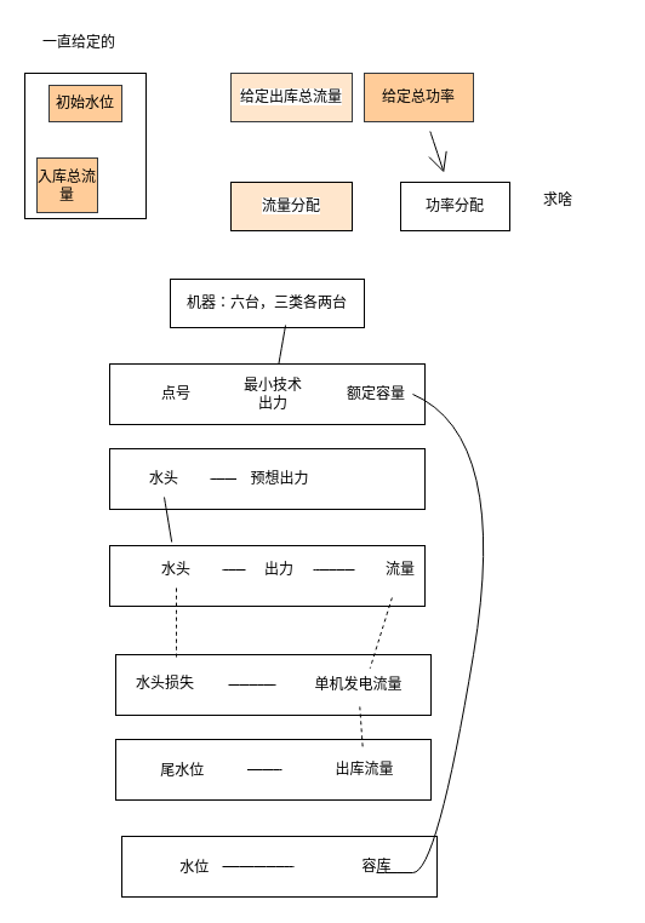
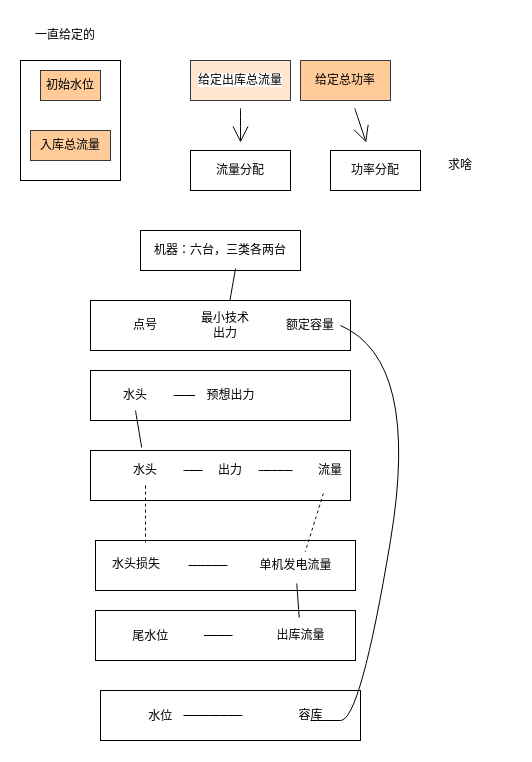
+ <mxCell id="7" value="" style="edgeStyle=none;curved=1;rounded=0;orthogonalLoop=1;jettySize=auto;html=1;endArrow=open;startSize=14;endSize=14;sourcePerimeterSpacing=8;targetPerimeterSpacing=8;" edge="1" parent="1" source="8" target="16"><mxGeometry relative="1" as="geometry" /></mxCell>
- <mxCell id="12" value="入库总流量" style="text;strokeColor=#36393d;fillColor=#ffcc99;html=1;align=center;verticalAlign=middle;whiteSpace=wrap;rounded=0;hachureGap=4;" vertex="1" parent="1"><mxGeometry x="30" y="130" width="50" height="45" as="geometry" /></mxCell>
+ <mxCell id="12" value="入库总流量" style="text;strokeColor=#36393d;fillColor=#ffcc99;html=1;align=center;verticalAlign=middle;whiteSpace=wrap;rounded=0;hachureGap=4;" vertex="1" parent="1"><mxGeometry x="30" y="130" width="80" height="30" as="geometry" /></mxCell>
- <mxCell id="16" value="&lt;span style=&quot;color: rgb(0 , 0 , 0) ; font-family: &amp;#34;helvetica&amp;#34; ; font-size: 12px ; font-style: normal ; font-weight: 400 ; letter-spacing: normal ; text-align: center ; text-indent: 0px ; text-transform: none ; word-spacing: 0px ; background-color: rgb(255 , 255 , 255) ; display: inline ; float: none&quot;&gt;流量分配&lt;/span&gt;" style="rounded=0;whiteSpace=wrap;html=1;hachureGap=4;fillColor=#ffe6cc;" vertex="1" parent="1"><mxGeometry x="190" y="150" width="100" height="40" as="geometry" /></mxCell>
+ <mxCell id="16" value="&lt;span style=&quot;color: rgb(0 , 0 , 0) ; font-family: &amp;#34;helvetica&amp;#34; ; font-size: 12px ; font-style: normal ; font-weight: 400 ; letter-spacing: normal ; text-align: center ; text-indent: 0px ; text-transform: none ; word-spacing: 0px ; background-color: rgb(255 , 255 , 255) ; display: inline ; float: none&quot;&gt;流量分配&lt;/span&gt;" style="rounded=0;whiteSpace=wrap;html=1;hachureGap=4;" vertex="1" parent="1"><mxGeometry x="190" y="150" width="100" height="40" as="geometry" /></mxCell>
- <mxCell id="20" value="" style="edgeStyle=none;curved=1;rounded=0;orthogonalLoop=1;jettySize=auto;html=1;endArrow=none;endFill=0;startSize=14;endSize=14;sourcePerimeterSpacing=8;targetPerimeterSpacing=8;dashed=1;" edge="1" parent="1" source="21" target="25"><mxGeometry relative="1" as="geometry" /></mxCell>
+ <mxCell id="20" value="" style="edgeStyle=none;curved=1;rounded=0;orthogonalLoop=1;jettySize=auto;html=1;endArrow=none;endFill=0;startSize=14;endSize=14;sourcePerimeterSpacing=8;targetPerimeterSpacing=8;dashed=0;" edge="1" parent="1" source="21" target="25"><mxGeometry relative="1" as="geometry" /></mxCell>
